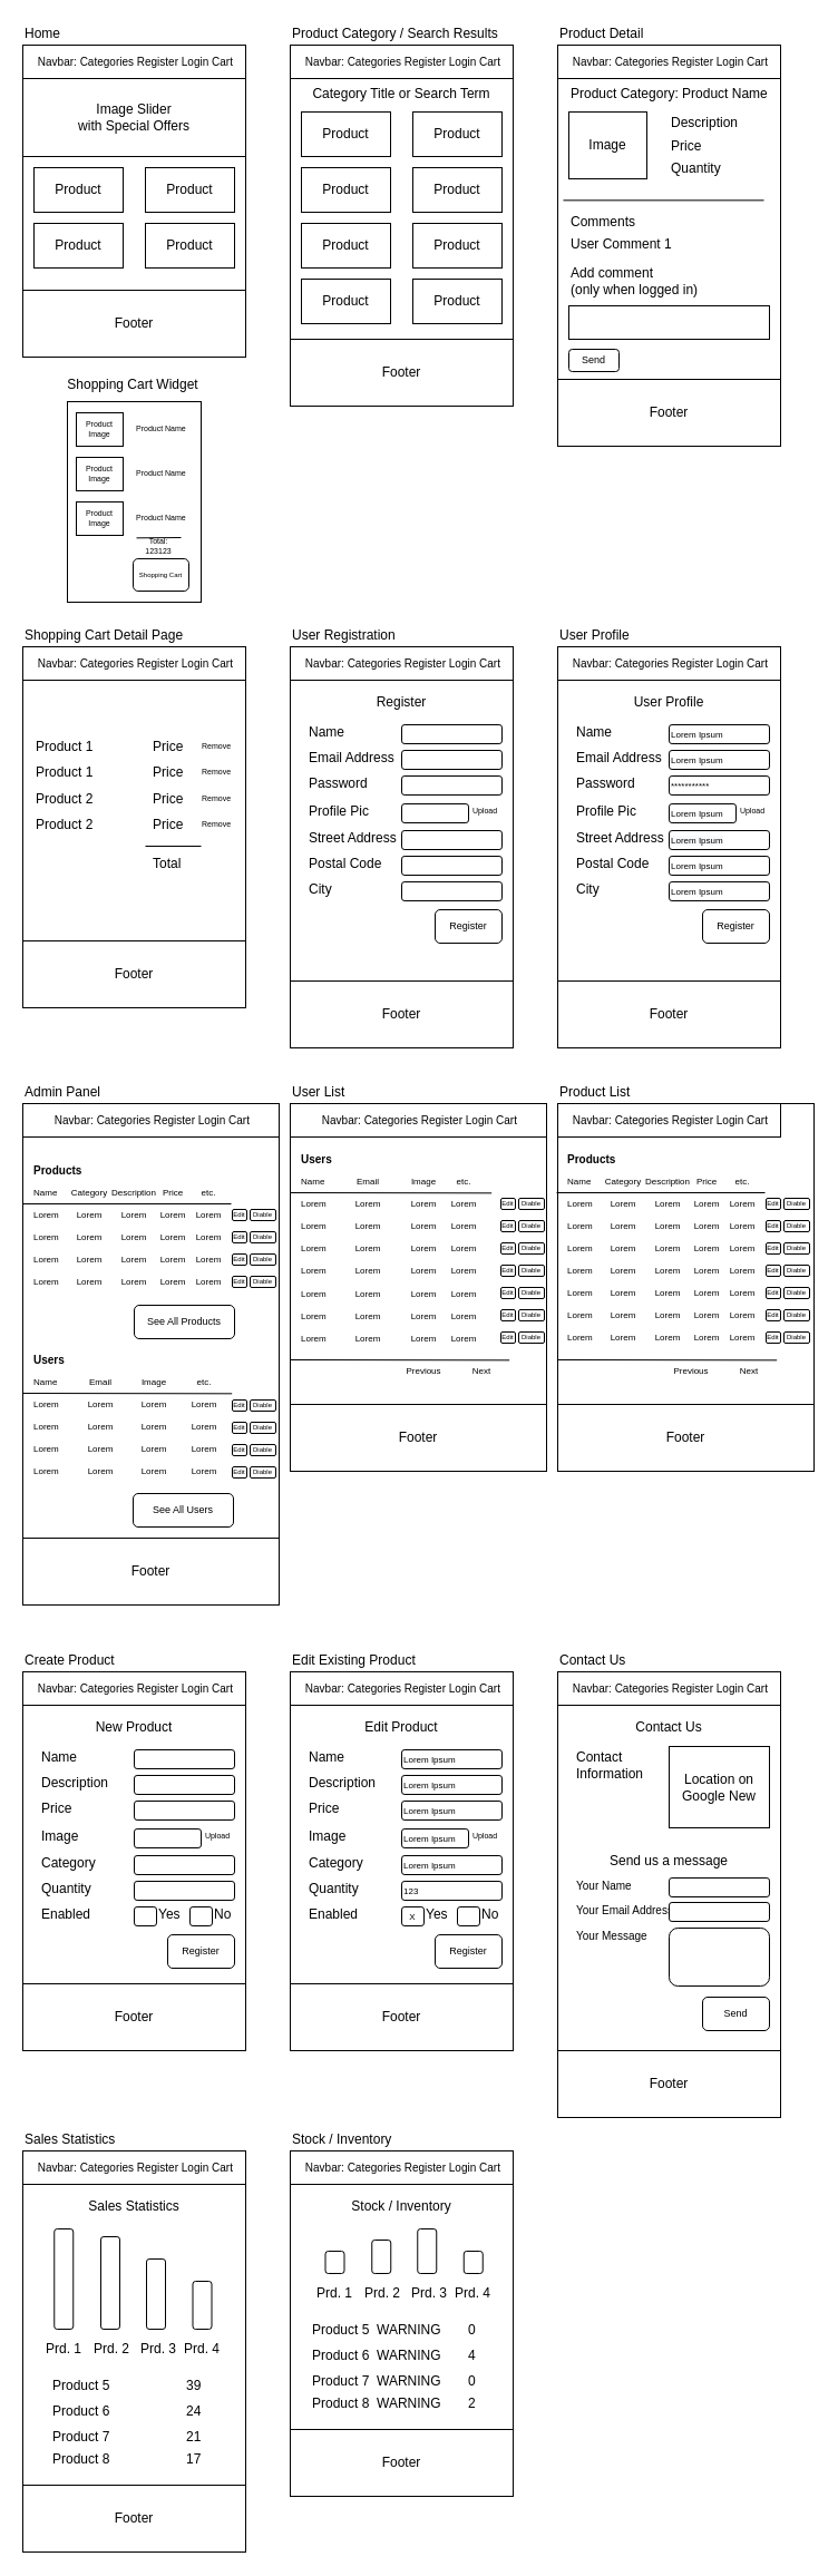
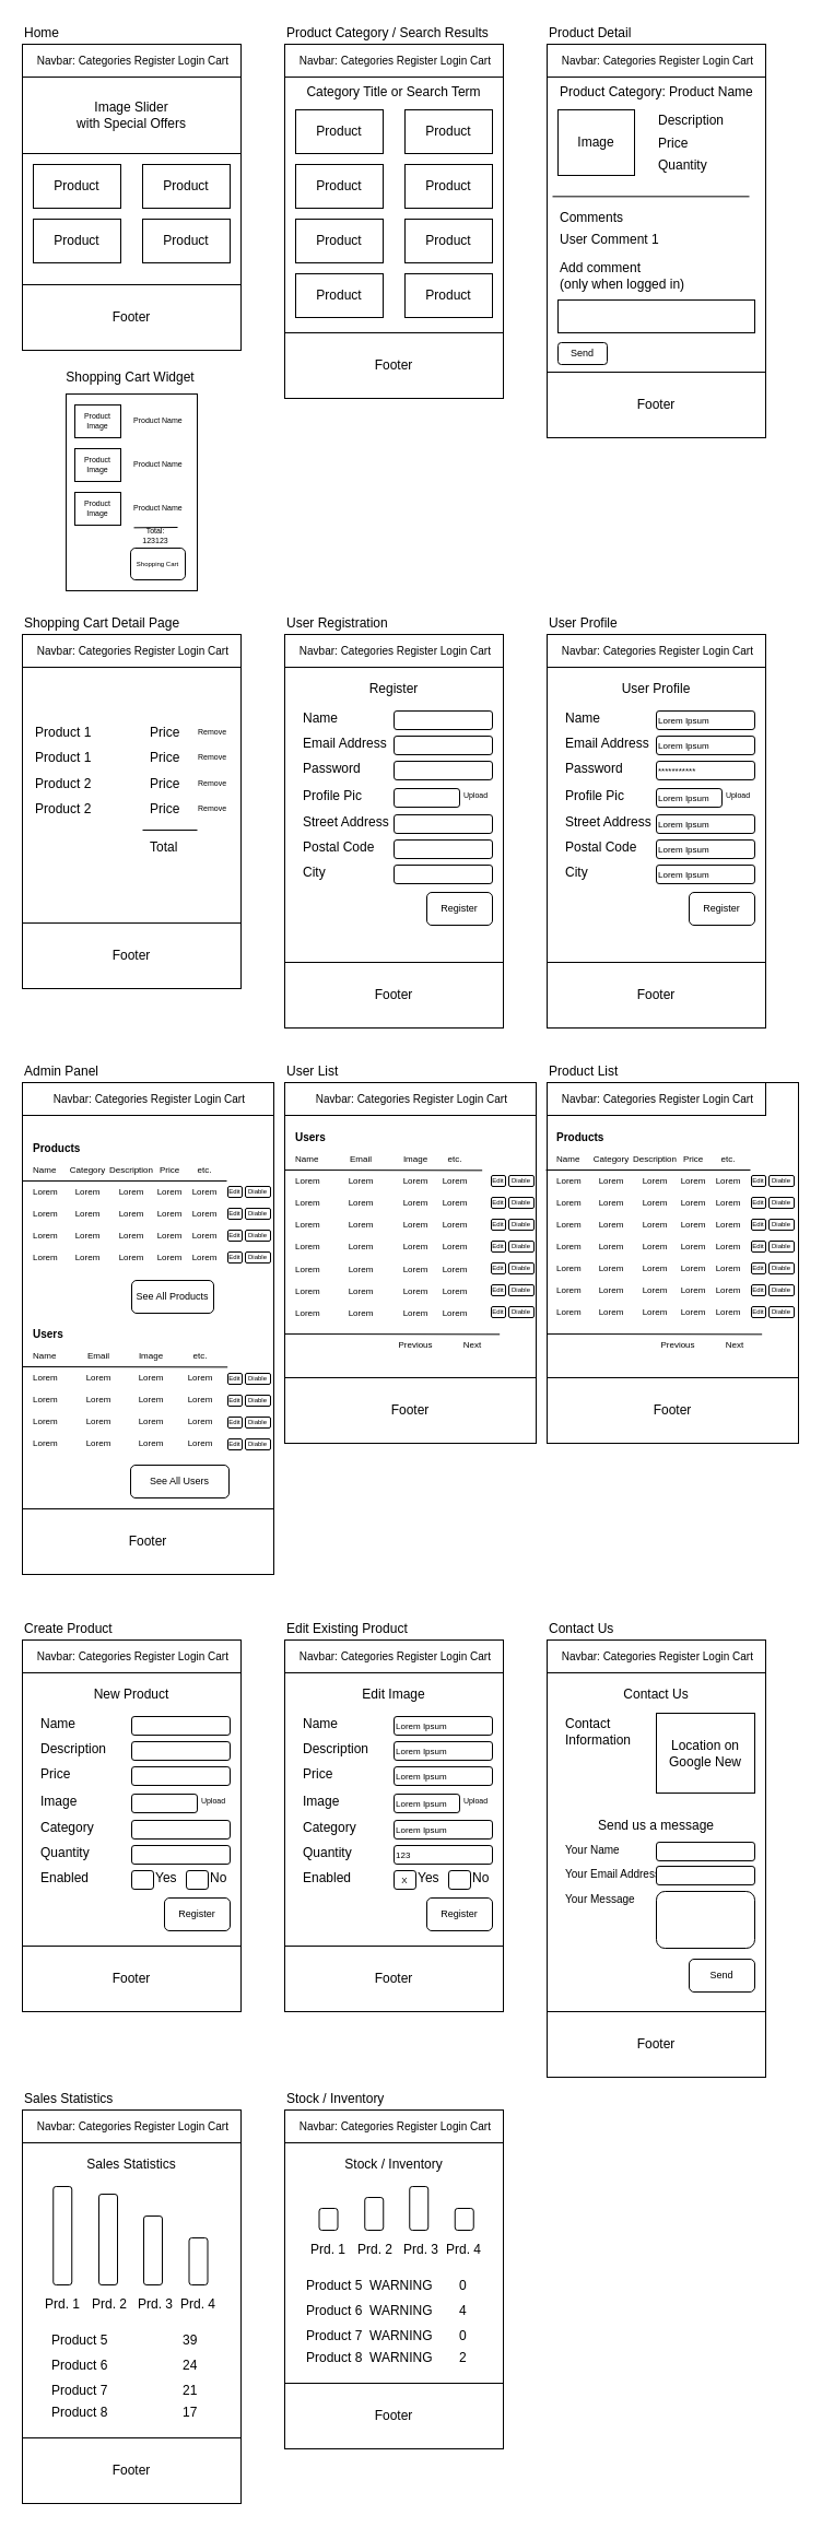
- <mxCell id="153" value="See All Products" style="rounded=1;whiteSpace=wrap;html=1;align=center;fontSize=9;" parent="1" vertex="1"><mxGeometry x="120" y="1171" width="90" height="30" as="geometry" /></mxCell>
+ <mxCell id="153" value="See All Products" style="rounded=1;whiteSpace=wrap;html=1;align=center;fontSize=9;" parent="1" vertex="1"><mxGeometry x="120" y="1171" width="75" height="30" as="geometry" /></mxCell>
- <mxCell id="272" value="Edit Product" style="text;html=1;strokeColor=none;fillColor=none;align=center;verticalAlign=middle;whiteSpace=wrap;rounded=0;" parent="1" vertex="1"><mxGeometry x="275" y="1540" width="170" height="20" as="geometry" /></mxCell>
+ <mxCell id="272" value="Edit Image" style="text;html=1;strokeColor=none;fillColor=none;align=center;verticalAlign=middle;whiteSpace=wrap;rounded=0;" parent="1" vertex="1"><mxGeometry x="275" y="1540" width="170" height="20" as="geometry" /></mxCell>
